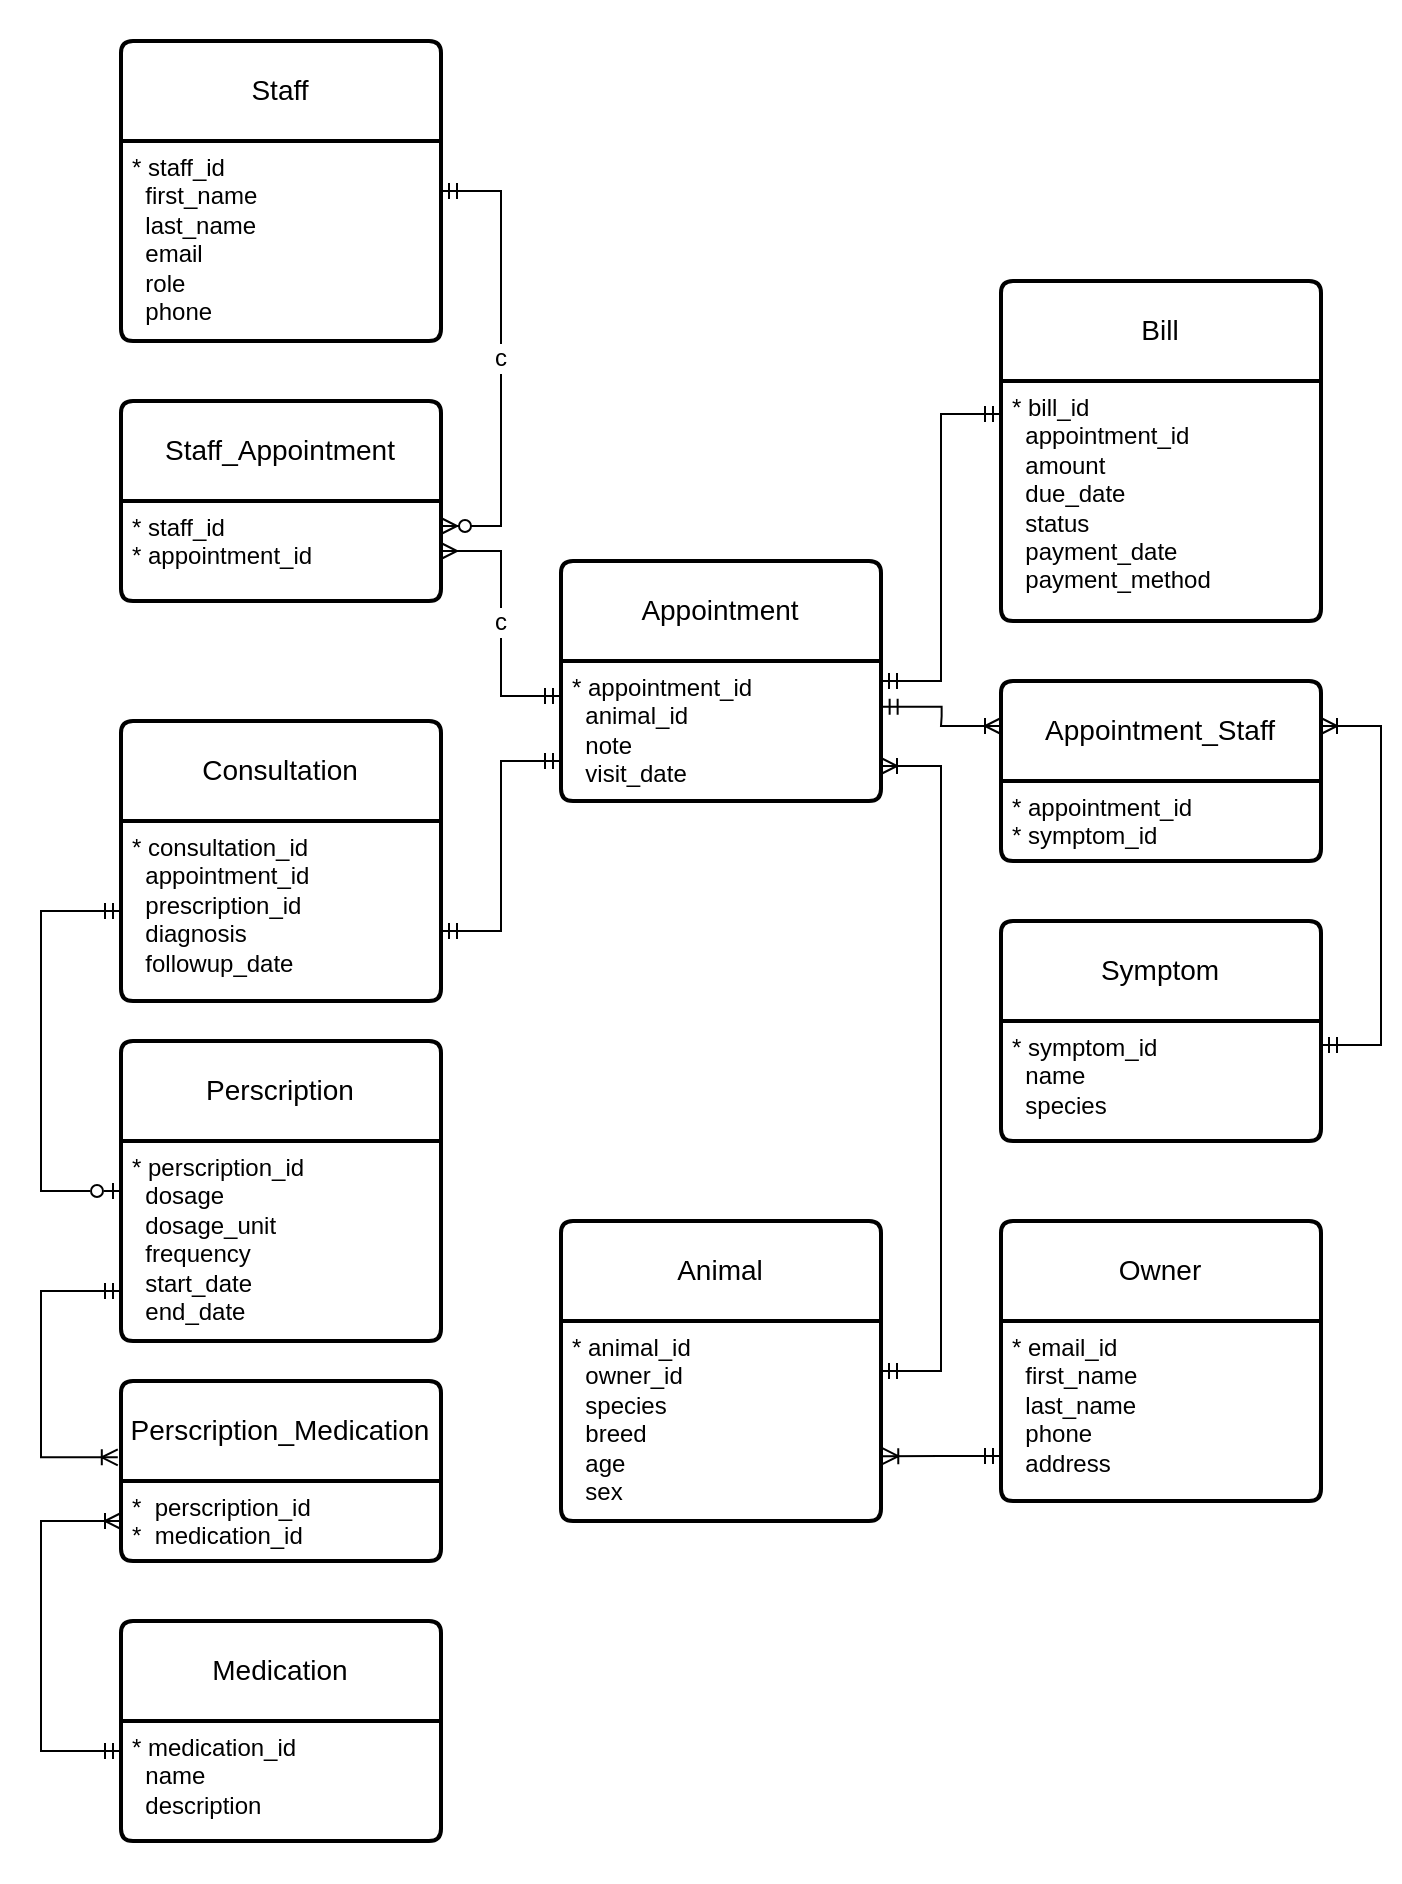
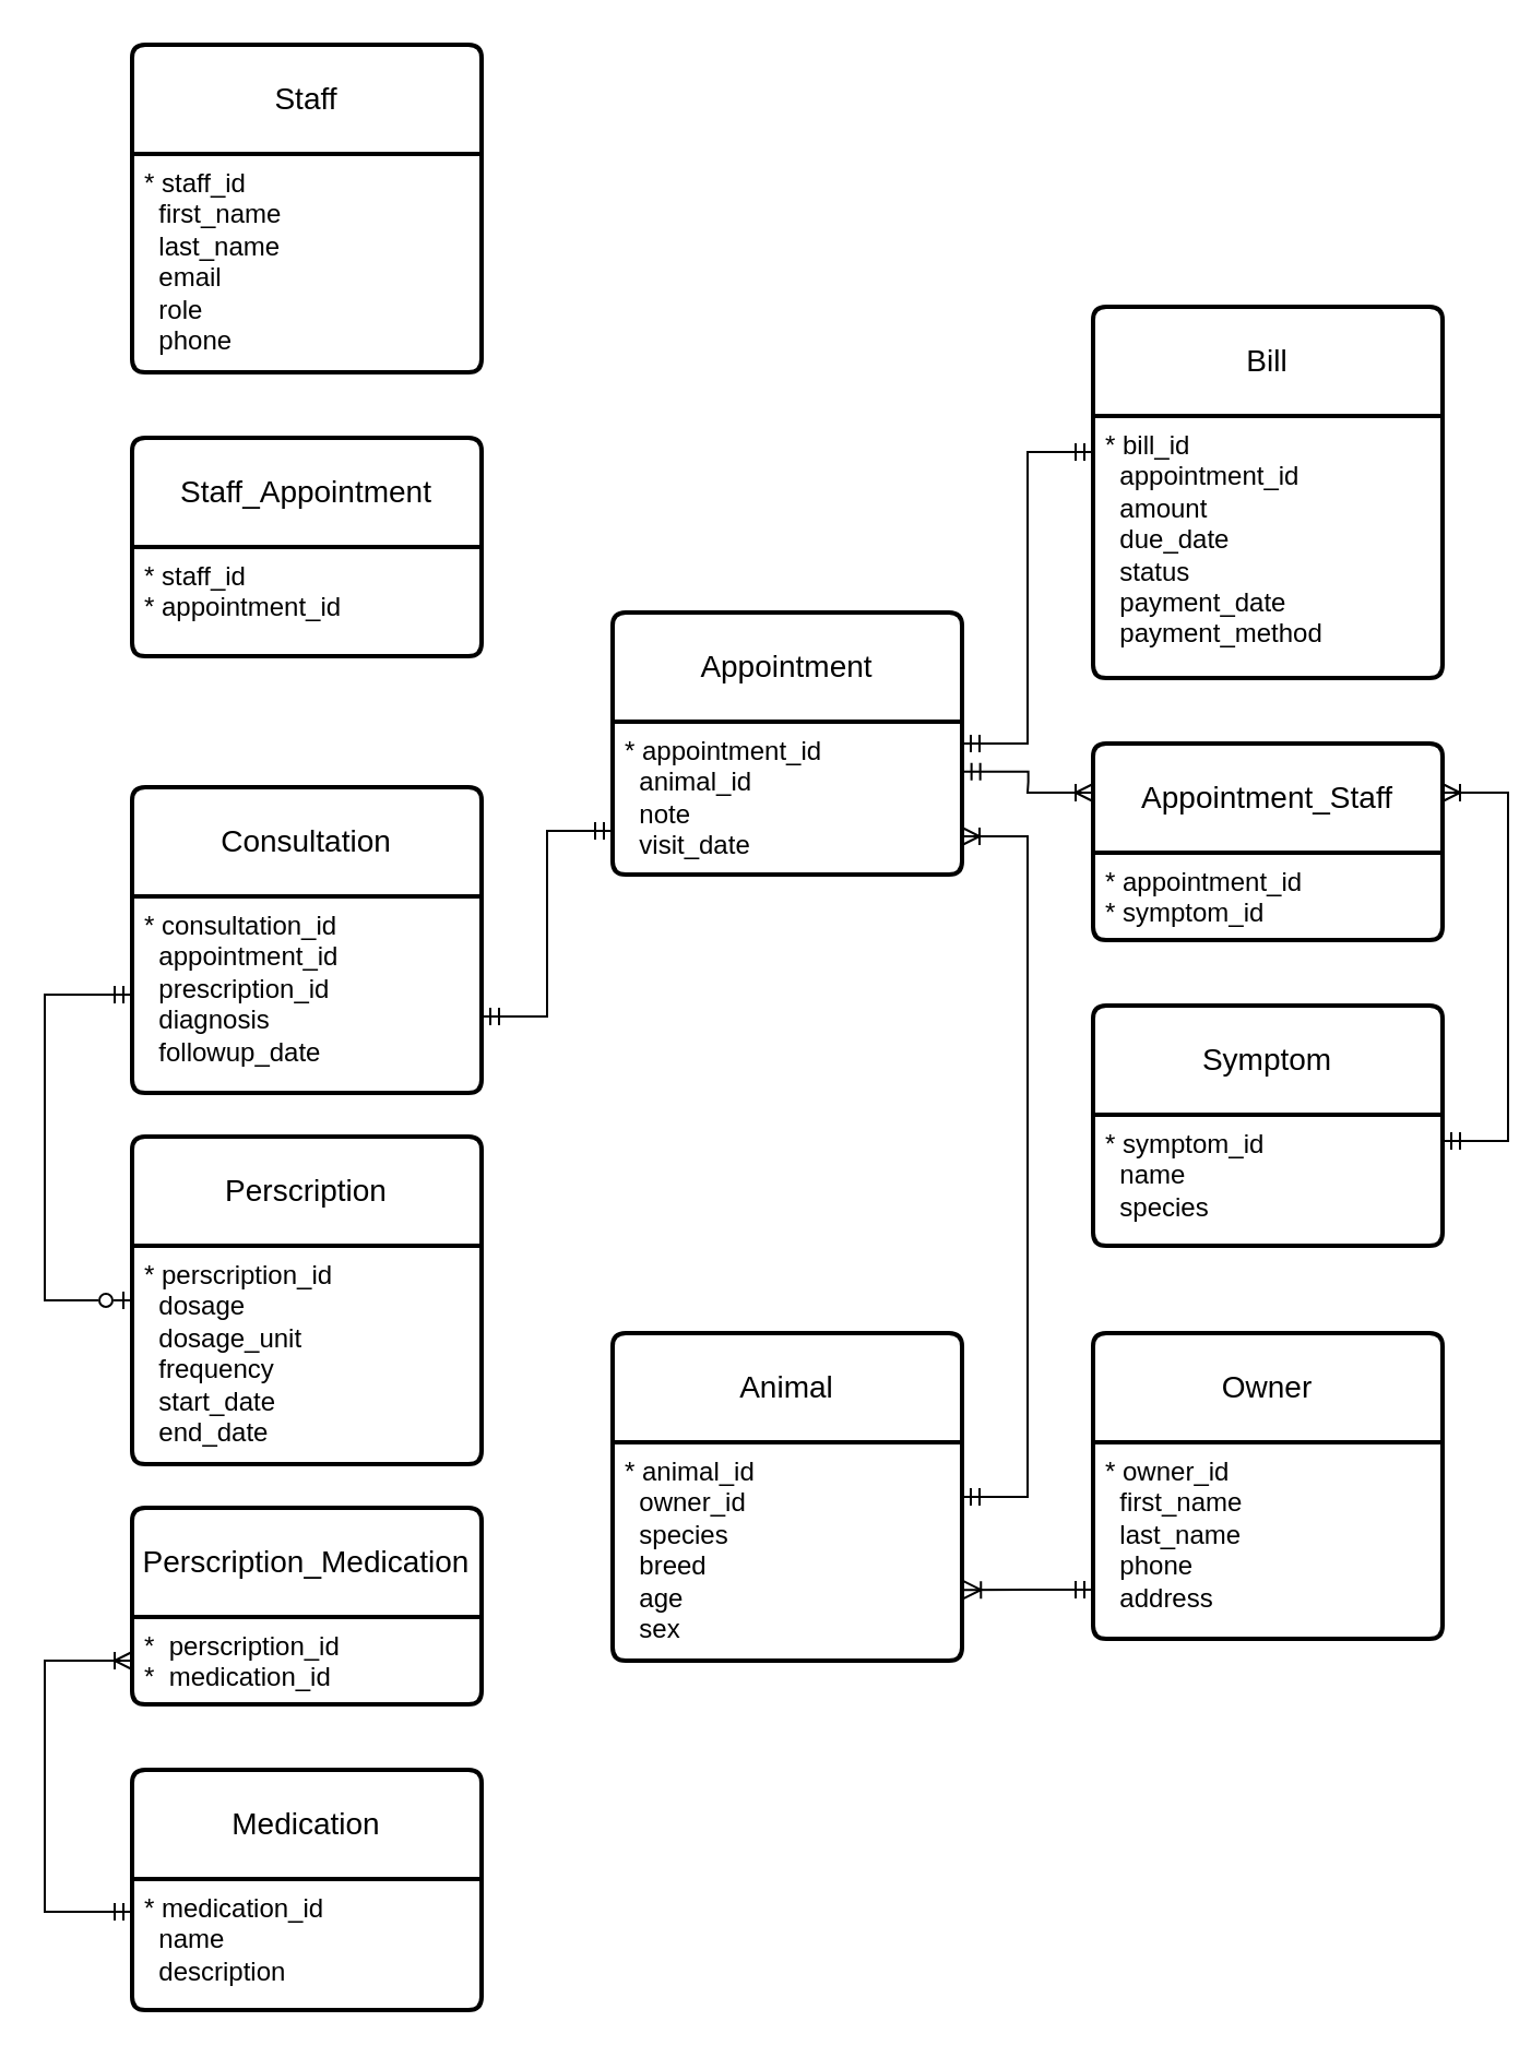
- <mxCell id="15" value="c" style="edgeStyle=entityRelationEdgeStyle;fontSize=12;html=1;endArrow=ERmandOne;startArrow=ERzeroToMany;rounded=0;entryX=1;entryY=0.25;entryDx=0;entryDy=0;exitX=1;exitY=0.25;exitDx=0;exitDy=0;endFill=0;" parent="1" source="35" target="5" edge="1"><mxGeometry width="100" height="100" relative="1" as="geometry"><mxPoint x="210" y="420" as="sourcePoint" /><mxPoint x="310" y="320" as="targetPoint" /></mxGeometry></mxCell>
- <mxCell id="36" value="c" style="edgeStyle=entityRelationEdgeStyle;fontSize=12;html=1;endArrow=ERmandOne;startArrow=ERmany;rounded=0;entryX=0;entryY=0.25;entryDx=0;entryDy=0;exitX=1;exitY=0.5;exitDx=0;exitDy=0;endFill=0;startFill=0;" parent="1" source="35" target="7" edge="1"><mxGeometry width="100" height="100" relative="1" as="geometry"><mxPoint x="350" y="200" as="sourcePoint" /><mxPoint x="350" y="32" as="targetPoint" /></mxGeometry></mxCell>
- <mxCell id="33" value="" style="edgeStyle=elbowEdgeStyle;fontSize=12;html=1;endArrow=ERoneToMany;startArrow=ERmandOne;rounded=0;exitX=0;exitY=0.75;exitDx=0;exitDy=0;entryX=-0.01;entryY=0.424;entryDx=0;entryDy=0;startFill=0;endFill=0;entryPerimeter=0;" parent="1" source="25" target="31" edge="1"><mxGeometry width="100" height="100" relative="1" as="geometry"><mxPoint x="60" y="660" as="sourcePoint" /><mxPoint x="60" y="775" as="targetPoint" /><Array as="points"><mxPoint x="20" y="580" /></Array></mxGeometry></mxCell>
- <mxCell id="11" value="&lt;div&gt;* email_&lt;span style=&quot;background-color: initial;&quot;&gt;id&lt;/span&gt;&lt;/div&gt;&amp;nbsp; first_name&lt;div&gt;&amp;nbsp; last_name&lt;/div&gt;&lt;div&gt;&amp;nbsp; phone&lt;/div&gt;&lt;div&gt;&amp;nbsp; address&lt;/div&gt;" style="align=left;strokeColor=none;fillColor=none;spacingLeft=4;fontSize=12;verticalAlign=top;resizable=0;rotatable=0;part=1;html=1;" parent="10" vertex="1"><mxGeometry y="50" width="160" height="90" as="geometry" /></mxCell>
+ <mxCell id="11" value="&lt;div&gt;* owner_&lt;span style=&quot;background-color: initial;&quot;&gt;id&lt;/span&gt;&lt;/div&gt;&amp;nbsp; first_name&lt;div&gt;&amp;nbsp; last_name&lt;/div&gt;&lt;div&gt;&amp;nbsp; phone&lt;/div&gt;&lt;div&gt;&amp;nbsp; address&lt;/div&gt;" style="align=left;strokeColor=none;fillColor=none;spacingLeft=4;fontSize=12;verticalAlign=top;resizable=0;rotatable=0;part=1;html=1;" parent="10" vertex="1"><mxGeometry y="50" width="160" height="90" as="geometry" /></mxCell>
